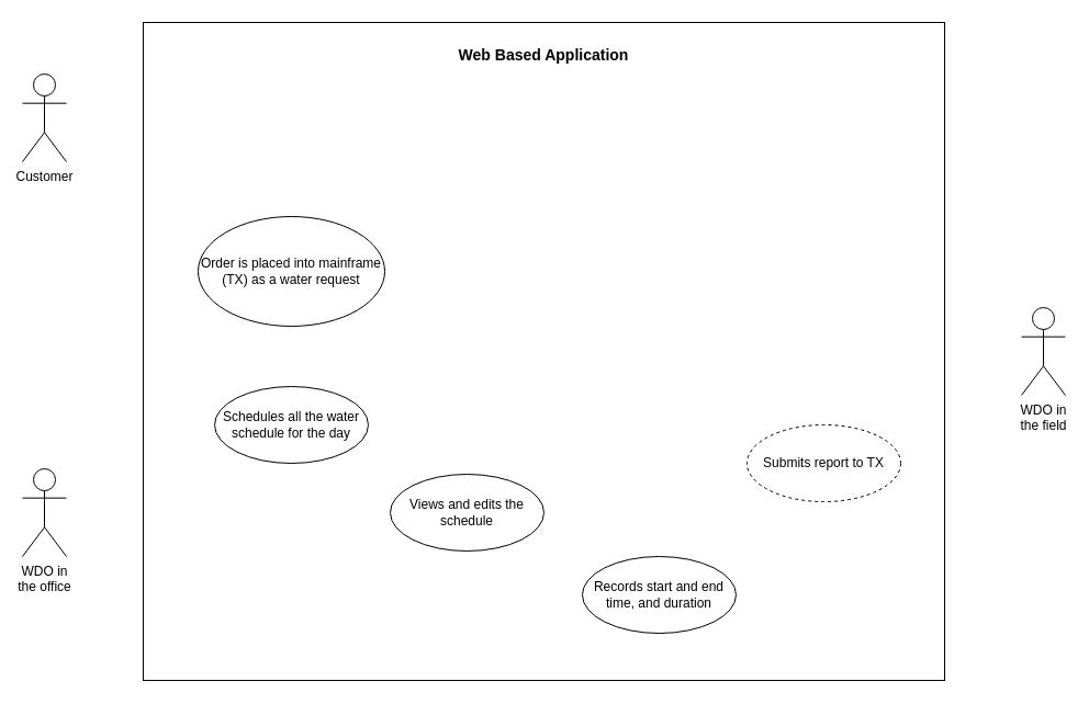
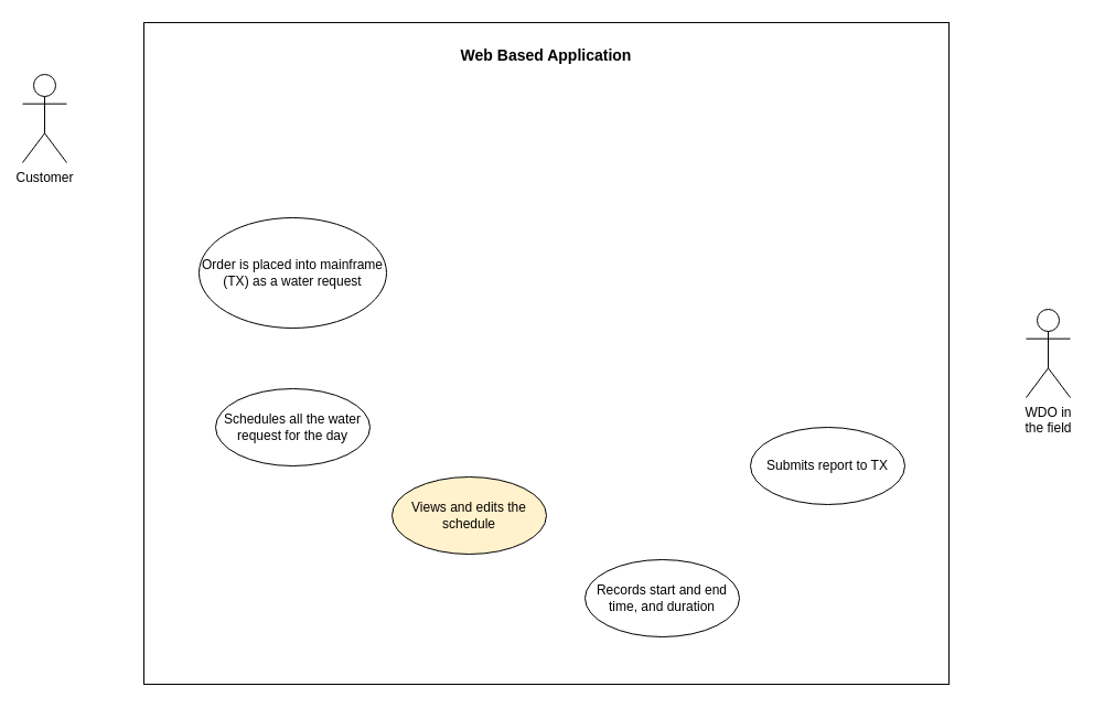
- <mxCell id="7" value="Schedules all the water schedule for the day" style="ellipse;whiteSpace=wrap;html=1;" vertex="1" parent="1"><mxGeometry x="195" y="352" width="140" height="70" as="geometry" /></mxCell>
+ <mxCell id="7" value="Schedules all the water request for the day" style="ellipse;whiteSpace=wrap;html=1;" vertex="1" parent="1"><mxGeometry x="195" y="352" width="140" height="70" as="geometry" /></mxCell>
- <mxCell id="10" value="Submits report to TX" style="ellipse;whiteSpace=wrap;html=1;dashed=1;" vertex="1" parent="1"><mxGeometry x="680" y="387" width="140" height="70" as="geometry" /></mxCell>
+ <mxCell id="10" value="Submits report to TX" style="ellipse;whiteSpace=wrap;html=1;" vertex="1" parent="1"><mxGeometry x="680" y="387" width="140" height="70" as="geometry" /></mxCell>
- <mxCell id="3" value="WDO in &lt;br&gt;the office" style="shape=umlActor;verticalLabelPosition=bottom;verticalAlign=top;html=1;" vertex="1" parent="1"><mxGeometry x="20" y="427" width="40" height="80" as="geometry" /></mxCell>
- <mxCell id="8" value="Views and edits the schedule" style="ellipse;whiteSpace=wrap;html=1;" vertex="1" parent="1"><mxGeometry x="355" y="432" width="140" height="70" as="geometry" /></mxCell>
+ <mxCell id="8" value="Views and edits the schedule" style="ellipse;whiteSpace=wrap;html=1;fillColor=#fff2cc;" vertex="1" parent="1"><mxGeometry x="355" y="432" width="140" height="70" as="geometry" /></mxCell>
